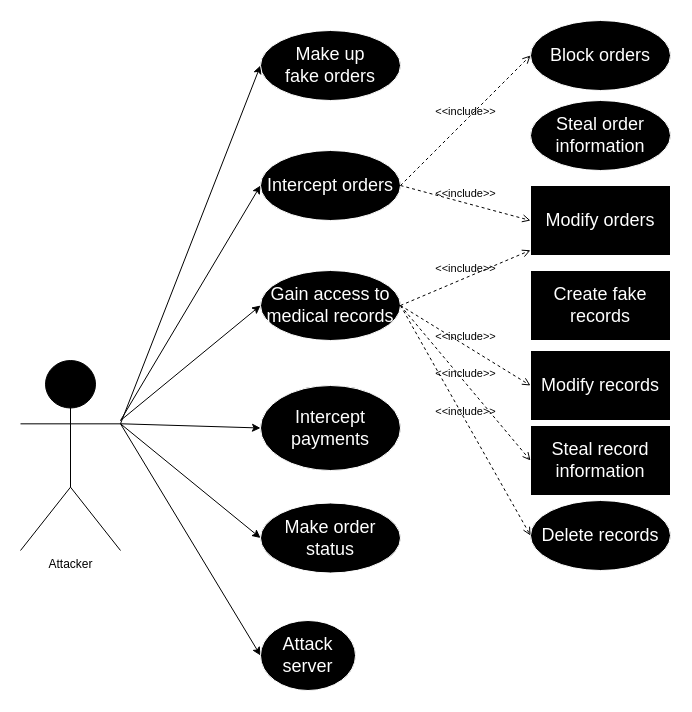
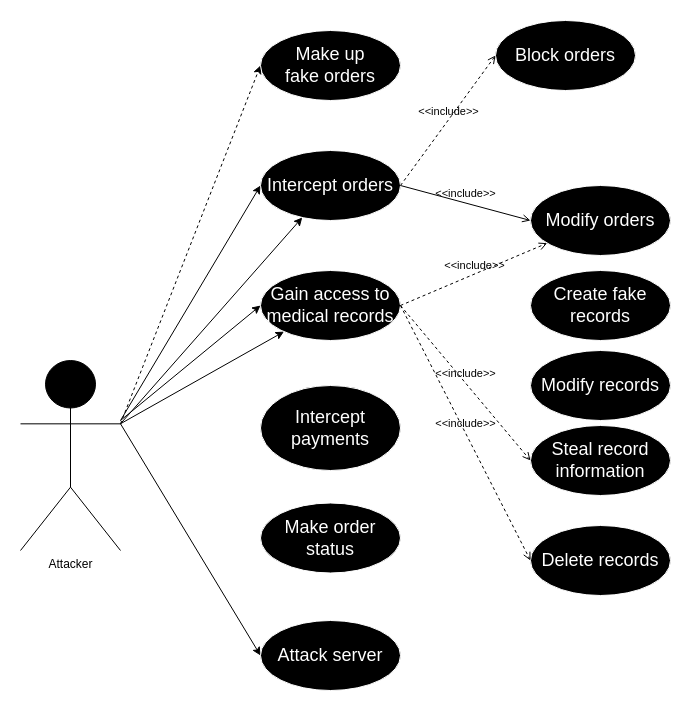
- <mxCell id="19" value="&lt;font color=&quot;#ffffff&quot;&gt;&lt;span style=&quot;font-size: 18px&quot;&gt;Block orders&lt;/span&gt;&lt;br&gt;&lt;/font&gt;" style="ellipse;whiteSpace=wrap;html=1;fillColor=#000000;strokeColor=#FFFFFF;" vertex="1" parent="1"><mxGeometry x="530" y="20" width="140" height="70" as="geometry" /></mxCell>
+ <mxCell id="19" value="&lt;font color=&quot;#ffffff&quot;&gt;&lt;span style=&quot;font-size: 18px&quot;&gt;Block orders&lt;/span&gt;&lt;br&gt;&lt;/font&gt;" style="ellipse;whiteSpace=wrap;html=1;fillColor=#000000;strokeColor=#FFFFFF;" vertex="1" parent="1"><mxGeometry x="495" y="20" width="140" height="70" as="geometry" /></mxCell>
- <mxCell id="21" value="&lt;font color=&quot;#ffffff&quot;&gt;&lt;span style=&quot;font-size: 18px&quot;&gt;Steal order information&lt;/span&gt;&lt;br&gt;&lt;/font&gt;" style="ellipse;whiteSpace=wrap;html=1;fillColor=#000000;strokeColor=#FFFFFF;" vertex="1" parent="1"><mxGeometry x="530" y="100" width="140" height="70" as="geometry" /></mxCell>
- <mxCell id="23" value="&amp;lt;&amp;lt;include&amp;gt;&amp;gt;" style="edgeStyle=none;html=1;endArrow=open;verticalAlign=bottom;dashed=1;labelBackgroundColor=none;exitX=1;exitY=0.5;exitDx=0;exitDy=0;entryX=0;entryY=0.5;entryDx=0;entryDy=0;" edge="1" parent="1" source="6" target="20"><mxGeometry width="160" relative="1" as="geometry"><mxPoint x="420" y="205" as="sourcePoint" /><mxPoint x="550" y="5" as="targetPoint" /></mxGeometry></mxCell>
+ <mxCell id="23" value="&amp;lt;&amp;lt;include&amp;gt;&amp;gt;" style="edgeStyle=none;html=1;endArrow=open;verticalAlign=bottom;dashed=0;labelBackgroundColor=none;exitX=1;exitY=0.5;exitDx=0;exitDy=0;entryX=0;entryY=0.5;entryDx=0;entryDy=0;" edge="1" parent="1" source="6" target="20"><mxGeometry width="160" relative="1" as="geometry"><mxPoint x="420" y="205" as="sourcePoint" /><mxPoint x="550" y="5" as="targetPoint" /></mxGeometry></mxCell>
- <mxCell id="20" value="&lt;font color=&quot;#ffffff&quot;&gt;&lt;span style=&quot;font-size: 18px&quot;&gt;Modify orders&lt;/span&gt;&lt;br&gt;&lt;/font&gt;" style="whiteSpace=wrap;html=1;fillColor=#000000;strokeColor=#FFFFFF;rounded=0;" vertex="1" parent="1"><mxGeometry x="530" y="185" width="140" height="70" as="geometry" /></mxCell>
+ <mxCell id="20" value="&lt;font color=&quot;#ffffff&quot;&gt;&lt;span style=&quot;font-size: 18px&quot;&gt;Modify orders&lt;/span&gt;&lt;br&gt;&lt;/font&gt;" style="ellipse;whiteSpace=wrap;html=1;fillColor=#000000;strokeColor=#FFFFFF;" vertex="1" parent="1"><mxGeometry x="530" y="185" width="140" height="70" as="geometry" /></mxCell>
- <mxCell id="2" style="rounded=0;orthogonalLoop=1;jettySize=auto;html=1;exitX=1;exitY=0.333;exitDx=0;exitDy=0;exitPerimeter=0;entryX=0;entryY=0.5;entryDx=0;entryDy=0;" edge="1" parent="1" source="3" target="4"><mxGeometry relative="1" as="geometry" /></mxCell>
+ <mxCell id="2" style="rounded=0;orthogonalLoop=1;jettySize=auto;html=1;exitX=1;exitY=0.333;exitDx=0;exitDy=0;exitPerimeter=0;entryX=0;entryY=0.5;entryDx=0;entryDy=0;dashed=1;" edge="1" parent="1" source="3" target="4"><mxGeometry relative="1" as="geometry" /></mxCell>
- <mxCell id="18" value="&lt;font color=&quot;#ffffff&quot;&gt;&lt;span style=&quot;font-size: 18px&quot;&gt;Create fake records&lt;/span&gt;&lt;br&gt;&lt;/font&gt;" style="whiteSpace=wrap;html=1;fillColor=#000000;strokeColor=#FFFFFF;rounded=0;" vertex="1" parent="1"><mxGeometry x="530" y="270" width="140" height="70" as="geometry" /></mxCell>
+ <mxCell id="18" value="&lt;font color=&quot;#ffffff&quot;&gt;&lt;span style=&quot;font-size: 18px&quot;&gt;Create fake records&lt;/span&gt;&lt;br&gt;&lt;/font&gt;" style="ellipse;whiteSpace=wrap;html=1;fillColor=#000000;strokeColor=#FFFFFF;" vertex="1" parent="1"><mxGeometry x="530" y="270" width="140" height="70" as="geometry" /></mxCell>
- <mxCell id="26" value="&amp;lt;&amp;lt;include&amp;gt;&amp;gt;" style="edgeStyle=none;html=1;endArrow=open;verticalAlign=bottom;dashed=1;labelBackgroundColor=none;exitX=1;exitY=0.5;exitDx=0;exitDy=0;entryX=0;entryY=0.5;entryDx=0;entryDy=0;" edge="1" parent="1" source="8" target="17"><mxGeometry width="160" relative="1" as="geometry"><mxPoint x="430" y="215" as="sourcePoint" /><mxPoint x="560" y="235" as="targetPoint" /></mxGeometry></mxCell>
- <mxCell id="17" value="&lt;font color=&quot;#ffffff&quot;&gt;&lt;span style=&quot;font-size: 18px&quot;&gt;Modify records&lt;/span&gt;&lt;br&gt;&lt;/font&gt;" style="whiteSpace=wrap;html=1;fillColor=#000000;strokeColor=#FFFFFF;rounded=0;" vertex="1" parent="1"><mxGeometry x="530" y="350" width="140" height="70" as="geometry" /></mxCell>
+ <mxCell id="17" value="&lt;font color=&quot;#ffffff&quot;&gt;&lt;span style=&quot;font-size: 18px&quot;&gt;Modify records&lt;/span&gt;&lt;br&gt;&lt;/font&gt;" style="ellipse;whiteSpace=wrap;html=1;fillColor=#000000;strokeColor=#FFFFFF;" vertex="1" parent="1"><mxGeometry x="530" y="350" width="140" height="70" as="geometry" /></mxCell>
- <mxCell id="9" style="rounded=0;orthogonalLoop=1;jettySize=auto;html=1;exitX=1;exitY=0.333;exitDx=0;exitDy=0;exitPerimeter=0;entryX=0;entryY=0.5;entryDx=0;entryDy=0;" edge="1" parent="1" target="10" source="3"><mxGeometry relative="1" as="geometry"><mxPoint x="150" y="453.333" as="sourcePoint" /></mxGeometry></mxCell>
+ <mxCell id="9" style="rounded=0;orthogonalLoop=1;jettySize=auto;html=1;exitX=1;exitY=0.333;exitDx=0;exitDy=0;exitPerimeter=0;" edge="1" parent="1" target="8" source="3"><mxGeometry relative="1" as="geometry"><mxPoint x="150" y="453.333" as="sourcePoint" /></mxGeometry></mxCell>
- <mxCell id="16" value="&lt;font color=&quot;#ffffff&quot;&gt;&lt;span style=&quot;font-size: 18px&quot;&gt;Steal record information&lt;/span&gt;&lt;br&gt;&lt;/font&gt;" style="whiteSpace=wrap;html=1;fillColor=#000000;strokeColor=#FFFFFF;rounded=0;" vertex="1" parent="1"><mxGeometry x="530" y="425" width="140" height="70" as="geometry" /></mxCell>
+ <mxCell id="16" value="&lt;font color=&quot;#ffffff&quot;&gt;&lt;span style=&quot;font-size: 18px&quot;&gt;Steal record information&lt;/span&gt;&lt;br&gt;&lt;/font&gt;" style="ellipse;whiteSpace=wrap;html=1;fillColor=#000000;strokeColor=#FFFFFF;" vertex="1" parent="1"><mxGeometry x="530" y="425" width="140" height="70" as="geometry" /></mxCell>
- <mxCell id="11" style="rounded=0;orthogonalLoop=1;jettySize=auto;html=1;exitX=1;exitY=0.333;exitDx=0;exitDy=0;exitPerimeter=0;entryX=0;entryY=0.5;entryDx=0;entryDy=0;" edge="1" parent="1" target="12" source="3"><mxGeometry relative="1" as="geometry"><mxPoint x="160" y="463.333" as="sourcePoint" /></mxGeometry></mxCell>
+ <mxCell id="11" style="rounded=0;orthogonalLoop=1;jettySize=auto;html=1;exitX=1;exitY=0.333;exitDx=0;exitDy=0;exitPerimeter=0;" edge="1" parent="1" target="6" source="3"><mxGeometry relative="1" as="geometry"><mxPoint x="160" y="463.333" as="sourcePoint" /></mxGeometry></mxCell>
- <mxCell id="15" value="&lt;font color=&quot;#ffffff&quot;&gt;&lt;span style=&quot;font-size: 18px&quot;&gt;Delete records&lt;/span&gt;&lt;br&gt;&lt;/font&gt;" style="ellipse;whiteSpace=wrap;html=1;fillColor=#000000;strokeColor=#FFFFFF;" vertex="1" parent="1"><mxGeometry x="530" y="500" width="140" height="70" as="geometry" /></mxCell>
+ <mxCell id="15" value="&lt;font color=&quot;#ffffff&quot;&gt;&lt;span style=&quot;font-size: 18px&quot;&gt;Delete records&lt;/span&gt;&lt;br&gt;&lt;/font&gt;" style="ellipse;whiteSpace=wrap;html=1;fillColor=#000000;strokeColor=#FFFFFF;" vertex="1" parent="1"><mxGeometry x="530" y="525" width="140" height="70" as="geometry" /></mxCell>
- <mxCell id="14" value="&lt;font color=&quot;#ffffff&quot;&gt;&lt;span style=&quot;font-size: 18px&quot;&gt;Attack server&lt;/span&gt;&lt;br&gt;&lt;/font&gt;" style="ellipse;whiteSpace=wrap;html=1;fillColor=#000000;strokeColor=#FFFFFF;" vertex="1" parent="1"><mxGeometry x="260" y="620" width="95" height="70" as="geometry" /></mxCell>
+ <mxCell id="14" value="&lt;font color=&quot;#ffffff&quot;&gt;&lt;span style=&quot;font-size: 18px&quot;&gt;Attack server&lt;/span&gt;&lt;br&gt;&lt;/font&gt;" style="ellipse;whiteSpace=wrap;html=1;fillColor=#000000;strokeColor=#FFFFFF;" vertex="1" parent="1"><mxGeometry x="260" y="620" width="140" height="70" as="geometry" /></mxCell>
